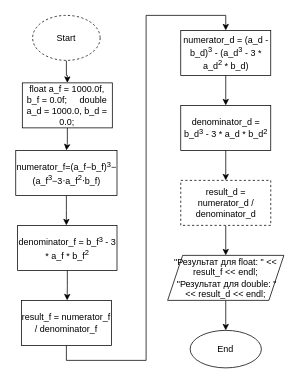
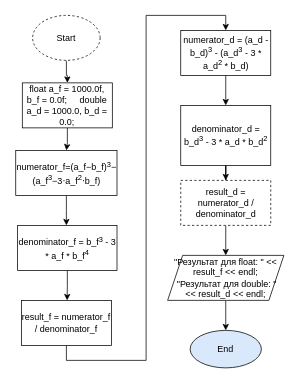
- <mxCell id="15" value="denominator_d = b_d&lt;sup&gt;3&lt;/sup&gt; - 3 * a_d * b_d&lt;sup&gt;2&lt;/sup&gt;" style="whiteSpace=wrap;html=1;rounded=0;" parent="1" vertex="1"><mxGeometry x="240.5" y="140" width="120" height="60" as="geometry" /></mxCell>
+ <mxCell id="15" value="denominator_d = b_d&lt;sup&gt;3&lt;/sup&gt; - 3 * a_d * b_d&lt;sup&gt;2&lt;/sup&gt;" style="whiteSpace=wrap;html=1;rounded=0;" parent="1" vertex="1"><mxGeometry x="240.5" y="140" width="120" height="80" as="geometry" /></mxCell>
- <mxCell id="9" value="denominator_f = b_f&lt;sup&gt;3&lt;/sup&gt; - 3 * a_f * b_f&lt;sup&gt;2&lt;/sup&gt;" style="rounded=0;whiteSpace=wrap;html=1;" parent="1" vertex="1"><mxGeometry x="23" y="300" width="132.5" height="60" as="geometry" /></mxCell>
+ <mxCell id="9" value="denominator_f = b_f&lt;sup&gt;3&lt;/sup&gt; - 3 * a_f * b_f&lt;sup&gt;4&lt;/sup&gt;" style="rounded=0;whiteSpace=wrap;html=1;" parent="1" vertex="1"><mxGeometry x="23" y="300" width="132.5" height="60" as="geometry" /></mxCell>
- <mxCell id="20" value="End" style="ellipse;whiteSpace=wrap;html=1;" parent="1" vertex="1"><mxGeometry x="253" y="440" width="95" height="50" as="geometry" /></mxCell>
+ <mxCell id="20" value="End" style="ellipse;whiteSpace=wrap;html=1;fillColor=#dae8fc;" parent="1" vertex="1"><mxGeometry x="253" y="440" width="95" height="50" as="geometry" /></mxCell>
